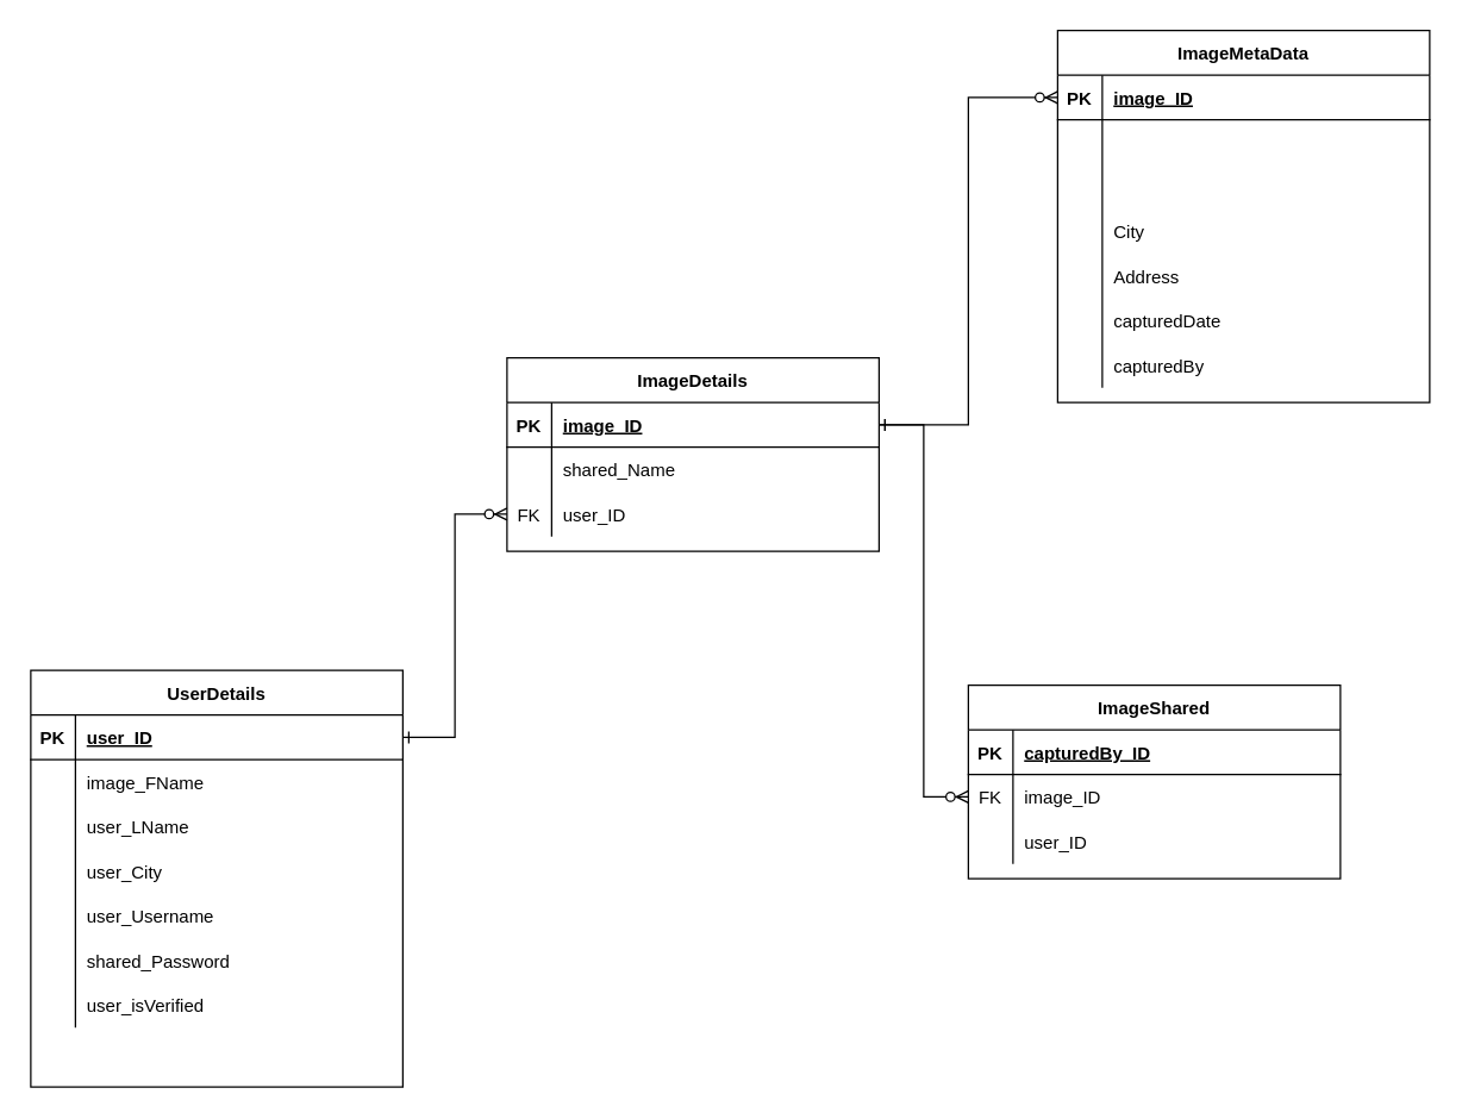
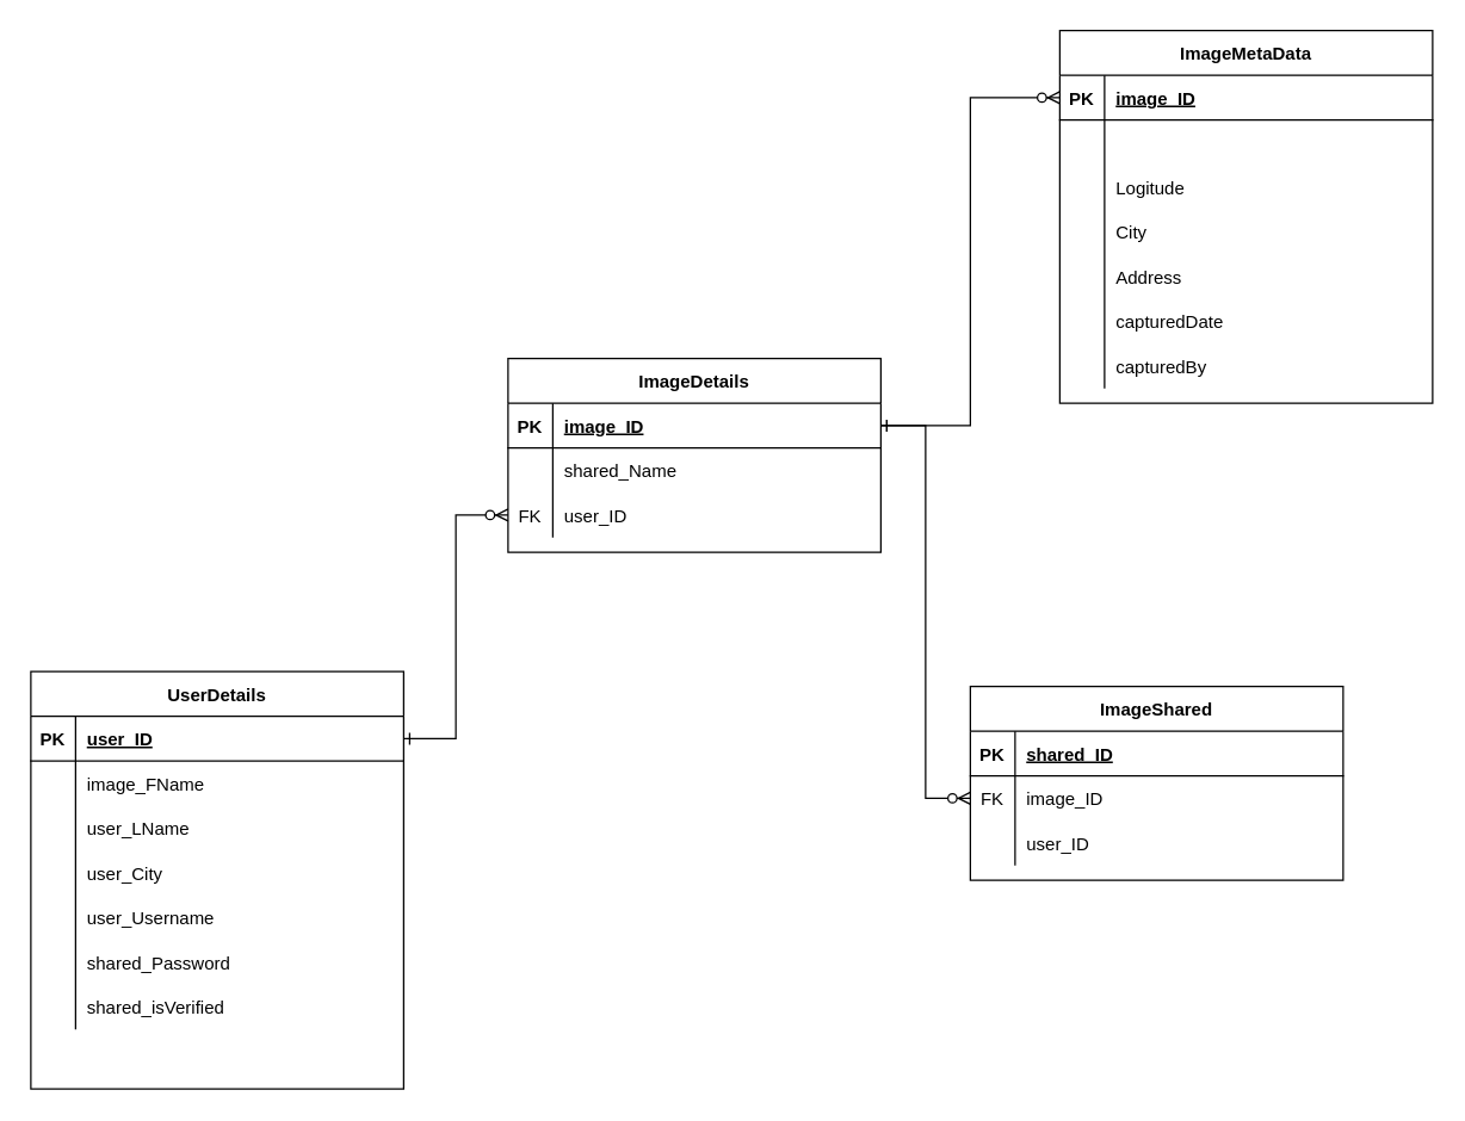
+ <mxCell id="57" value="Logitude" style="shape=partialRectangle;overflow=hidden;connectable=0;fillColor=none;top=0;left=0;bottom=0;right=0;align=left;spacingLeft=6;" parent="55" vertex="1"><mxGeometry x="30" width="220" height="30" as="geometry" /></mxCell>
- <mxCell id="29" value="capturedBy_ID" style="shape=partialRectangle;overflow=hidden;connectable=0;fillColor=none;top=0;left=0;bottom=0;right=0;align=left;spacingLeft=6;fontStyle=5;" parent="27" vertex="1"><mxGeometry x="30" width="220" height="30" as="geometry" /></mxCell>
+ <mxCell id="29" value="shared_ID" style="shape=partialRectangle;overflow=hidden;connectable=0;fillColor=none;top=0;left=0;bottom=0;right=0;align=left;spacingLeft=6;fontStyle=5;" parent="27" vertex="1"><mxGeometry x="30" width="220" height="30" as="geometry" /></mxCell>
- <mxCell id="23" value="user_isVerified" style="shape=partialRectangle;overflow=hidden;connectable=0;fillColor=none;top=0;left=0;bottom=0;right=0;align=left;spacingLeft=6;" parent="21" vertex="1"><mxGeometry x="30" width="220" height="30" as="geometry" /></mxCell>
+ <mxCell id="23" value="shared_isVerified" style="shape=partialRectangle;overflow=hidden;connectable=0;fillColor=none;top=0;left=0;bottom=0;right=0;align=left;spacingLeft=6;" parent="21" vertex="1"><mxGeometry x="30" width="220" height="30" as="geometry" /></mxCell>
